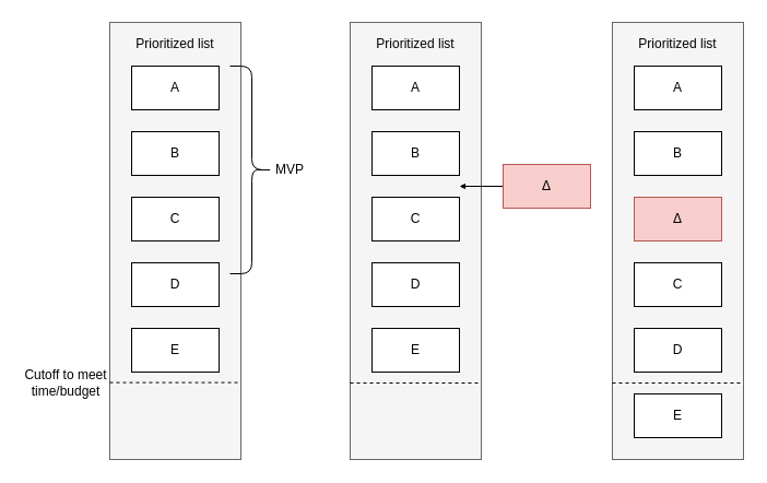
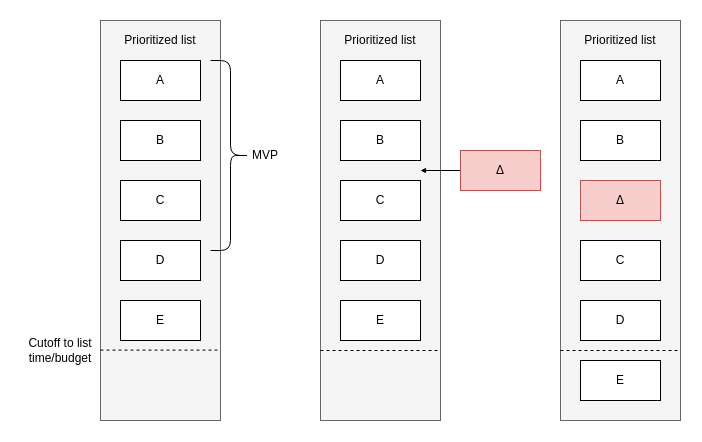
- <mxCell id="13" value="Cutoff to meet time/budget" style="text;html=1;strokeColor=none;fillColor=none;align=center;verticalAlign=middle;whiteSpace=wrap;rounded=0;" vertex="1" parent="1"><mxGeometry x="20" y="330" width="80" height="40" as="geometry" /></mxCell>
+ <mxCell id="13" value="Cutoff to list time/budget" style="text;html=1;strokeColor=none;fillColor=none;align=center;verticalAlign=middle;whiteSpace=wrap;rounded=0;" vertex="1" parent="1"><mxGeometry x="20" y="330" width="80" height="40" as="geometry" /></mxCell>
